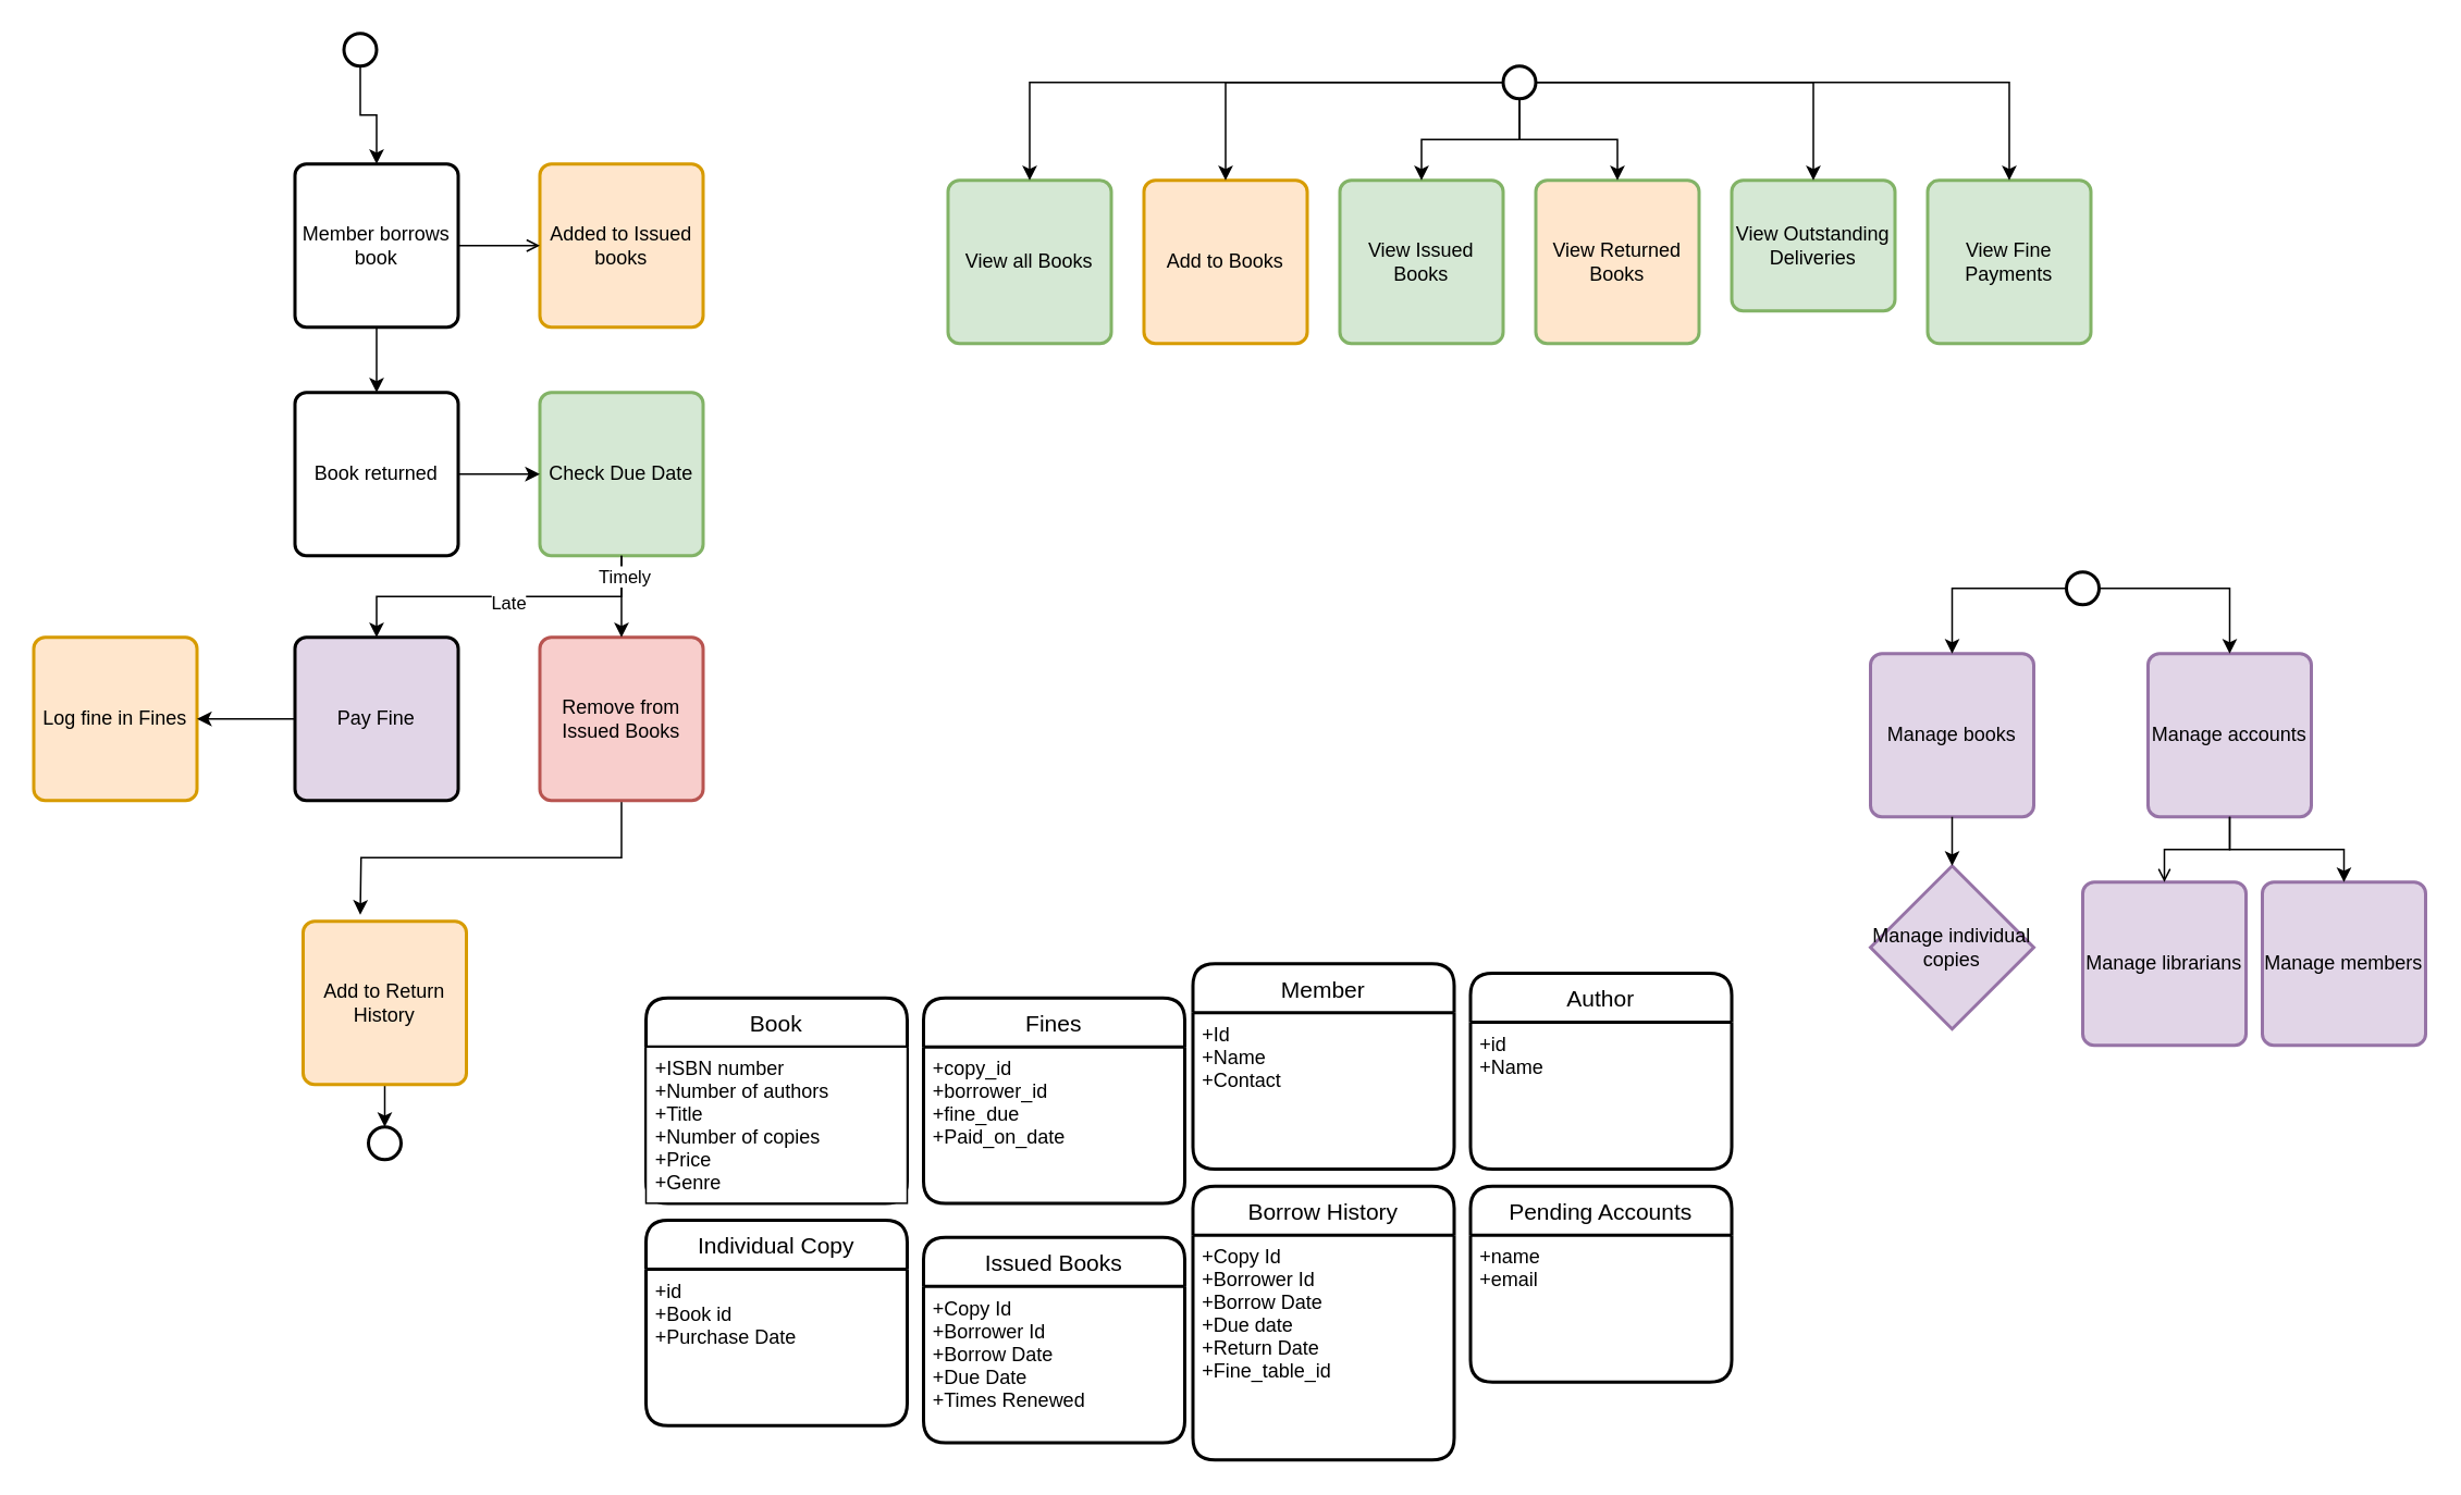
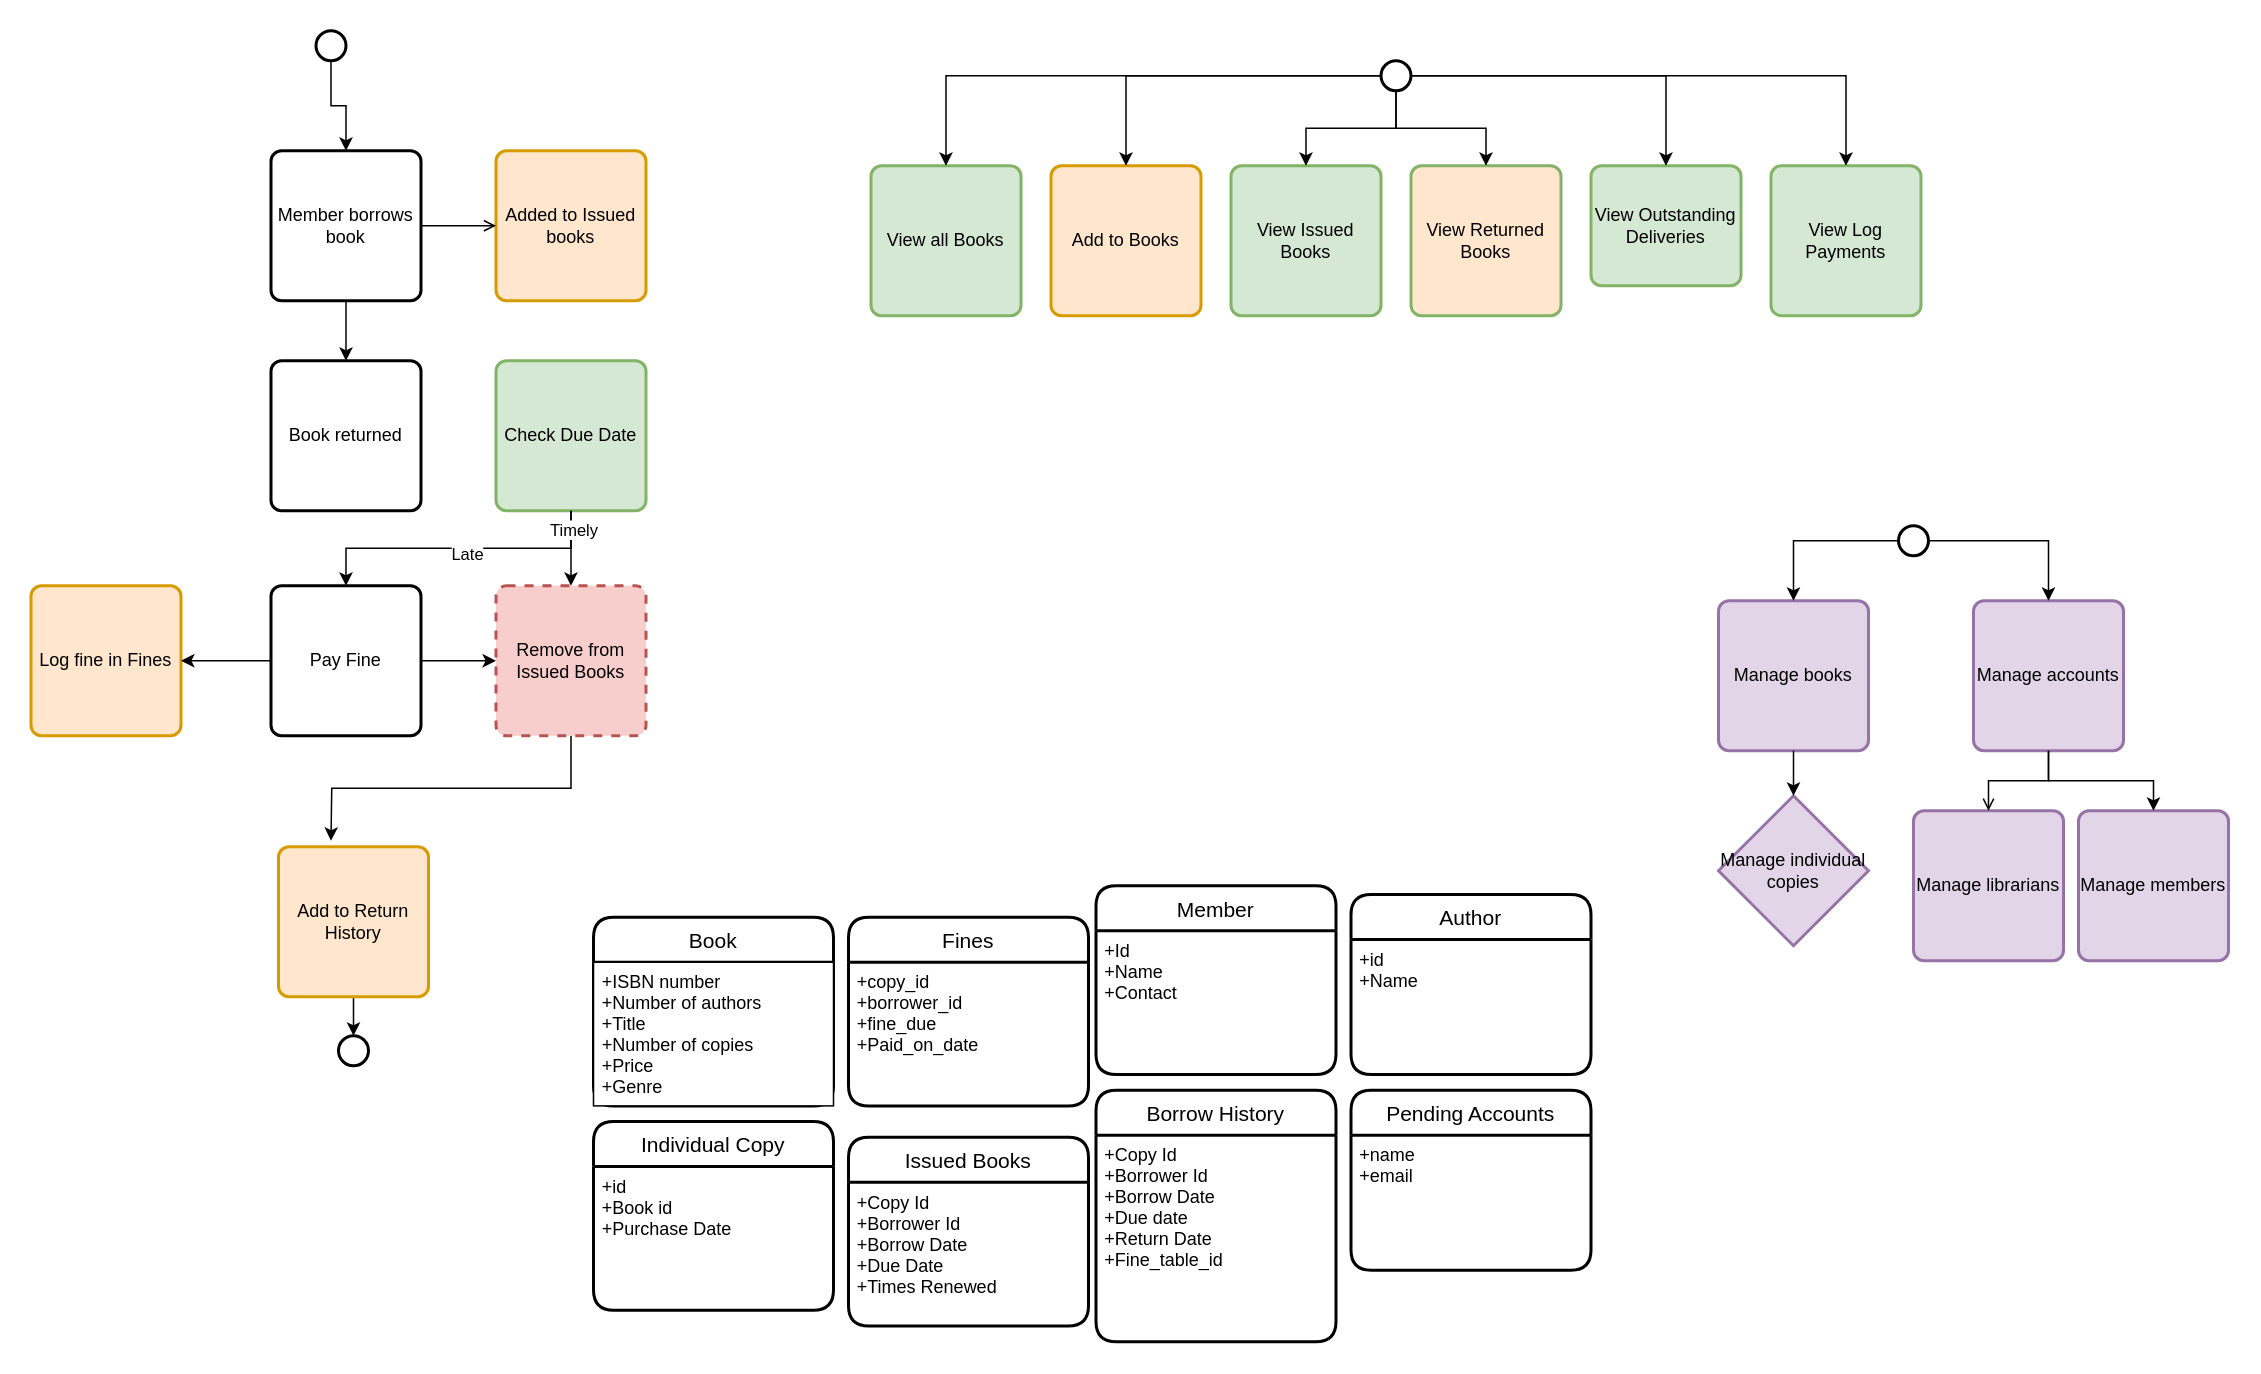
- <mxCell id="14" value="View Fine Payments" style="rounded=1;whiteSpace=wrap;html=1;absoluteArcSize=1;arcSize=14;strokeWidth=2;fillColor=#d5e8d4;strokeColor=#82b366;" parent="2" vertex="1"><mxGeometry x="600" y="70" width="100" height="100" as="geometry" /></mxCell>
+ <mxCell id="14" value="View Log Payments" style="rounded=1;whiteSpace=wrap;html=1;absoluteArcSize=1;arcSize=14;strokeWidth=2;fillColor=#d5e8d4;strokeColor=#82b366;" parent="2" vertex="1"><mxGeometry x="600" y="70" width="100" height="100" as="geometry" /></mxCell>
- <mxCell id="30" style="edgeStyle=orthogonalEdgeStyle;rounded=0;orthogonalLoop=1;jettySize=auto;html=1;entryX=0;entryY=0.5;entryDx=0;entryDy=0;" parent="16" source="25" target="29" edge="1"><mxGeometry relative="1" as="geometry" /></mxCell>
- <mxCell id="31" value="Pay Fine" style="rounded=1;whiteSpace=wrap;html=1;absoluteArcSize=1;arcSize=14;strokeWidth=2;container=0;fillColor=#e1d5e7;" parent="16" vertex="1"><mxGeometry x="160" y="370" width="100" height="100" as="geometry" /></mxCell>
+ <mxCell id="31" value="Pay Fine" style="rounded=1;whiteSpace=wrap;html=1;absoluteArcSize=1;arcSize=14;strokeWidth=2;container=0;" parent="16" vertex="1"><mxGeometry x="160" y="370" width="100" height="100" as="geometry" /></mxCell>
+ <mxCell id="37" style="edgeStyle=orthogonalEdgeStyle;rounded=0;orthogonalLoop=1;jettySize=auto;html=1;exitX=1;exitY=0.5;exitDx=0;exitDy=0;entryX=0;entryY=0.5;entryDx=0;entryDy=0;" parent="16" source="31" target="34" edge="1"><mxGeometry relative="1" as="geometry" /></mxCell>
- <mxCell id="34" value="Remove from Issued Books&lt;br&gt;" style="rounded=1;whiteSpace=wrap;html=1;absoluteArcSize=1;arcSize=14;strokeWidth=2;fillColor=#f8cecc;strokeColor=#b85450;container=0;" parent="16" vertex="1"><mxGeometry x="310" y="370" width="100" height="100" as="geometry" /></mxCell>
+ <mxCell id="34" value="Remove from Issued Books&lt;br&gt;" style="rounded=1;whiteSpace=wrap;html=1;absoluteArcSize=1;arcSize=14;strokeWidth=2;fillColor=#f8cecc;strokeColor=#b85450;container=0;dashed=1;" parent="16" vertex="1"><mxGeometry x="310" y="370" width="100" height="100" as="geometry" /></mxCell>
